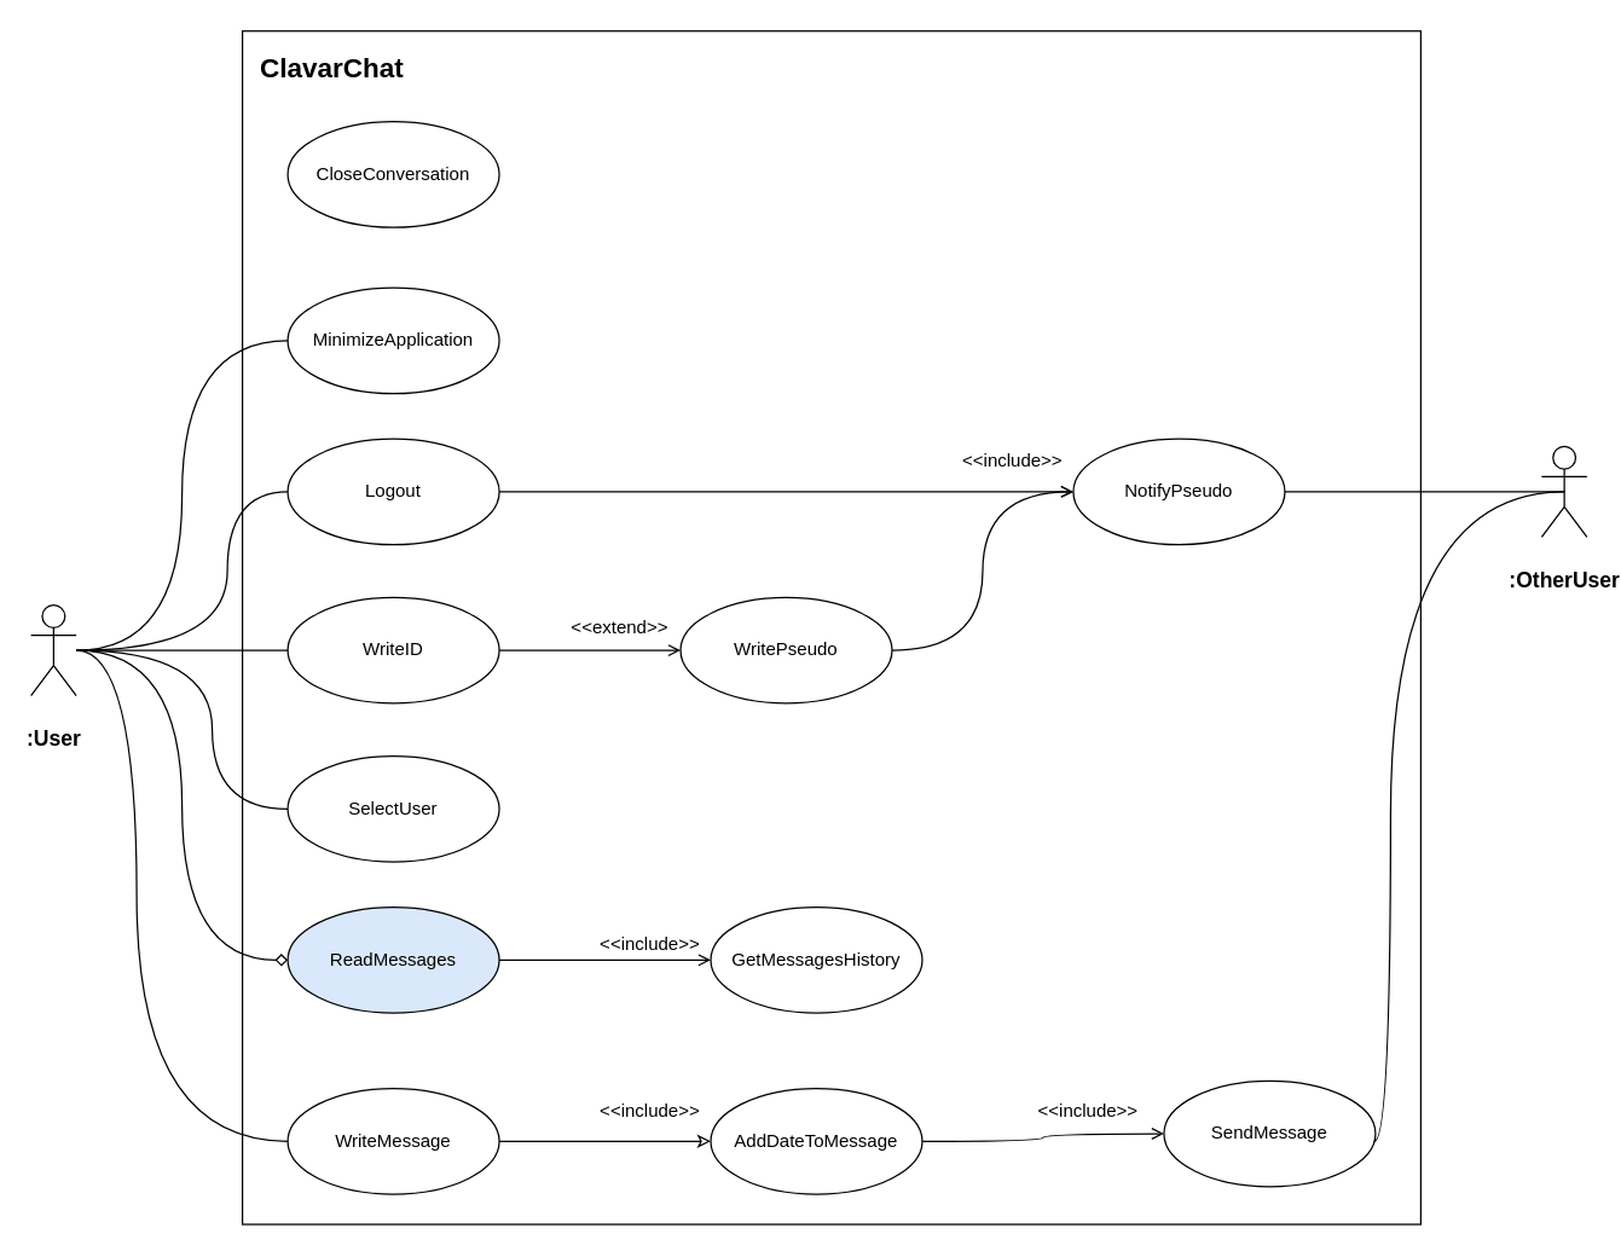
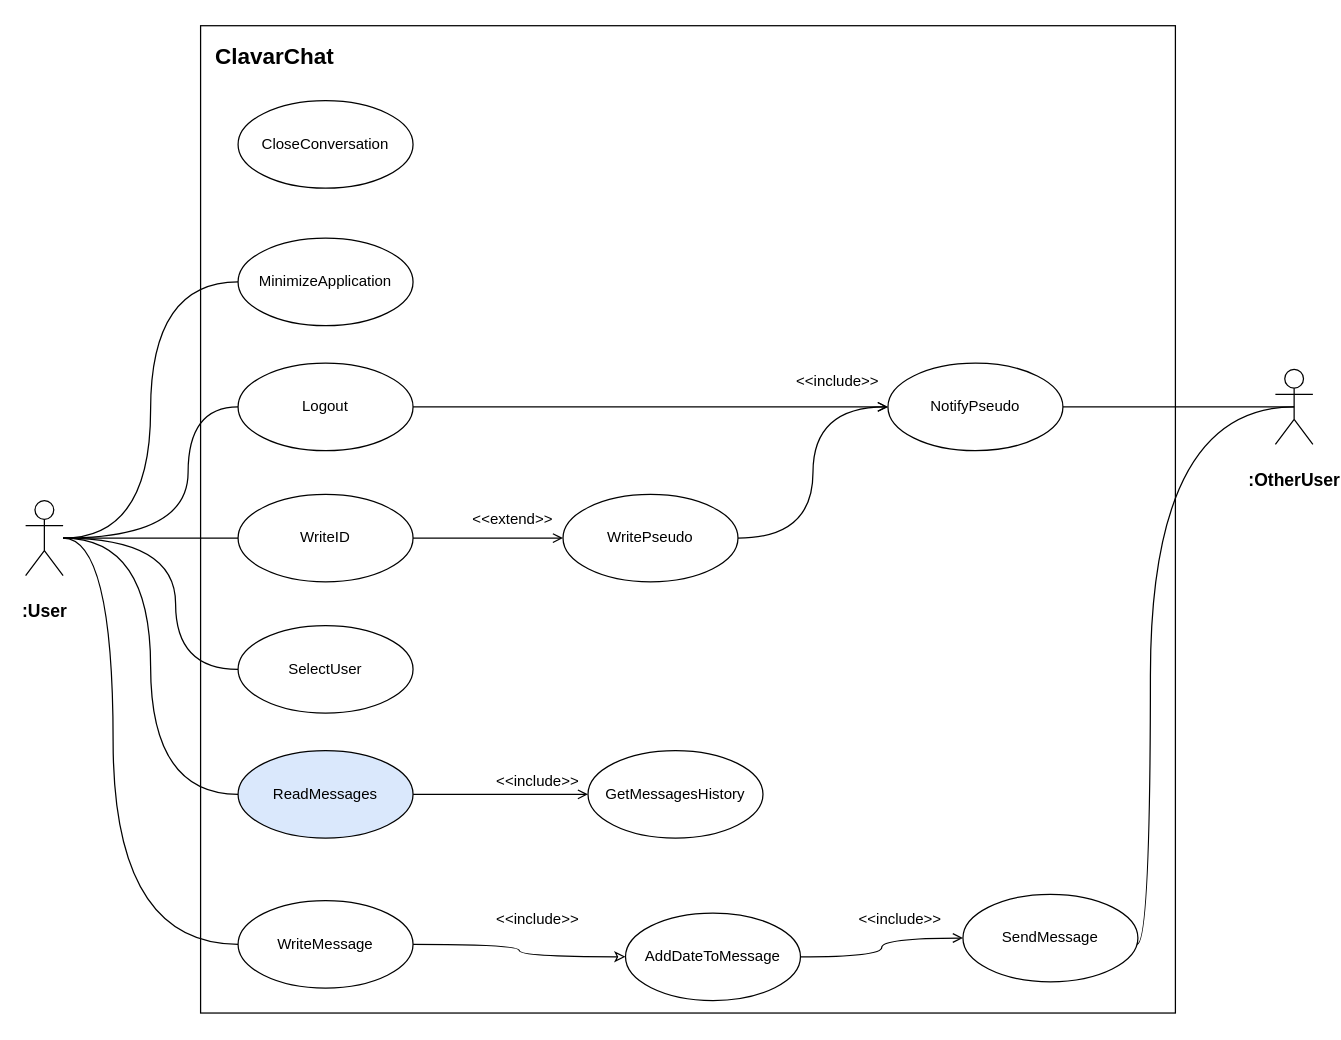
- <mxCell id="7" style="edgeStyle=orthogonalEdgeStyle;curved=1;orthogonalLoop=1;jettySize=auto;html=1;entryX=0;entryY=0.5;entryDx=0;entryDy=0;endArrow=diamond;endFill=0;" parent="1" source="9" target="19" edge="1"><mxGeometry relative="1" as="geometry"><Array as="points"><mxPoint x="120" y="430" /><mxPoint x="120" y="635" /></Array></mxGeometry></mxCell>
+ <mxCell id="7" style="edgeStyle=orthogonalEdgeStyle;curved=1;orthogonalLoop=1;jettySize=auto;html=1;entryX=0;entryY=0.5;entryDx=0;entryDy=0;endArrow=none;endFill=0;" parent="1" source="9" target="19" edge="1"><mxGeometry relative="1" as="geometry"><Array as="points"><mxPoint x="120" y="430" /><mxPoint x="120" y="635" /></Array></mxGeometry></mxCell>
- <mxCell id="32" value="AddDateToMessage" style="ellipse;whiteSpace=wrap;html=1;" parent="1" vertex="1"><mxGeometry x="470" y="720" width="140" height="70" as="geometry" /></mxCell>
+ <mxCell id="32" value="AddDateToMessage" style="ellipse;whiteSpace=wrap;html=1;" parent="1" vertex="1"><mxGeometry x="500" y="730" width="140" height="70" as="geometry" /></mxCell>
